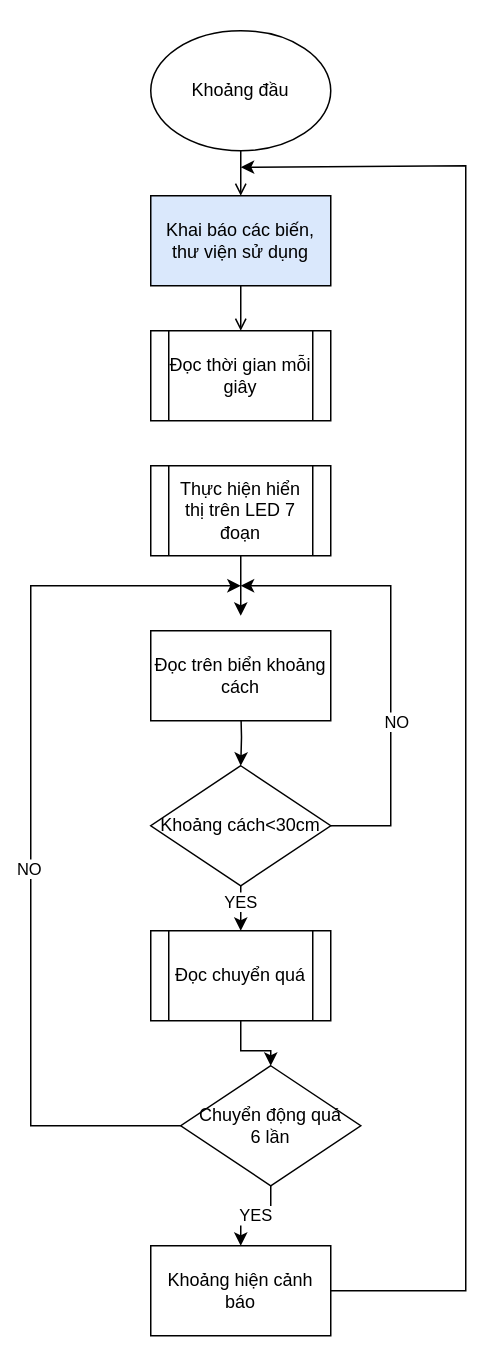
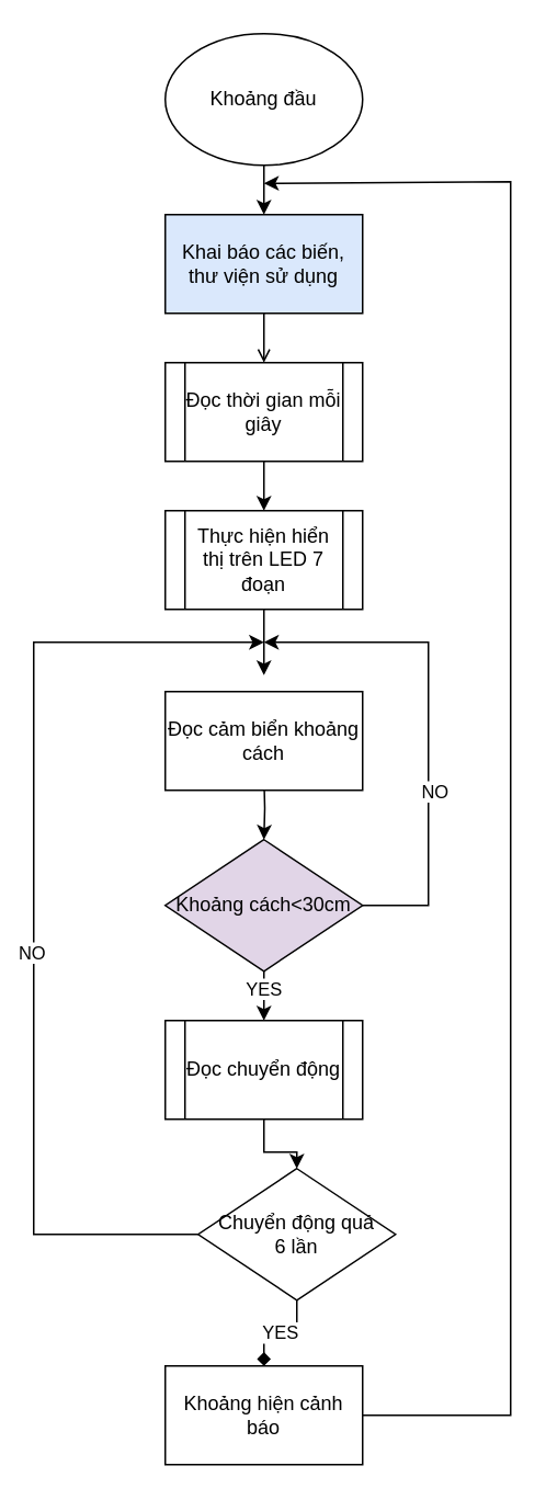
- <mxCell id="2" value="" style="edgeStyle=orthogonalEdgeStyle;rounded=0;orthogonalLoop=1;jettySize=auto;html=1;endArrow=open;" parent="1" source="3" target="5" edge="1"><mxGeometry relative="1" as="geometry" /></mxCell>
+ <mxCell id="2" value="" style="edgeStyle=orthogonalEdgeStyle;rounded=0;orthogonalLoop=1;jettySize=auto;html=1;" parent="1" source="3" target="5" edge="1"><mxGeometry relative="1" as="geometry" /></mxCell>
+ <mxCell id="6" value="" style="edgeStyle=orthogonalEdgeStyle;rounded=0;orthogonalLoop=1;jettySize=auto;html=1;" parent="1" source="7" target="18" edge="1"><mxGeometry relative="1" as="geometry" /></mxCell>
- <mxCell id="24" value="Đọc trên biển khoảng cách" style="rounded=0;whiteSpace=wrap;html=1;" vertex="1" parent="1"><mxGeometry x="100" y="420" width="120" height="60" as="geometry" /></mxCell>
+ <mxCell id="24" value="Đọc cảm biển khoảng cách" style="rounded=0;whiteSpace=wrap;html=1;" vertex="1" parent="1"><mxGeometry x="100" y="420" width="120" height="60" as="geometry" /></mxCell>
- <mxCell id="11" value="Khoảng cách&amp;lt;30cm" style="rhombus;whiteSpace=wrap;html=1;" parent="1" vertex="1"><mxGeometry x="100" y="510" width="120" height="80" as="geometry" /></mxCell>
+ <mxCell id="11" value="Khoảng cách&amp;lt;30cm" style="rhombus;whiteSpace=wrap;html=1;fillColor=#e1d5e7;" parent="1" vertex="1"><mxGeometry x="100" y="510" width="120" height="80" as="geometry" /></mxCell>
- <mxCell id="13" value="Đọc chuyển quá" style="shape=process;whiteSpace=wrap;html=1;backgroundOutline=1;" parent="1" vertex="1"><mxGeometry x="100" y="620" width="120" height="60" as="geometry" /></mxCell>
+ <mxCell id="13" value="Đọc chuyển động" style="shape=process;whiteSpace=wrap;html=1;backgroundOutline=1;" parent="1" vertex="1"><mxGeometry x="100" y="620" width="120" height="60" as="geometry" /></mxCell>
- <mxCell id="14" value="YES" style="edgeStyle=orthogonalEdgeStyle;rounded=0;orthogonalLoop=1;jettySize=auto;html=1;" parent="1" source="15" target="16" edge="1"><mxGeometry relative="1" as="geometry" /></mxCell>
+ <mxCell id="14" value="YES" style="edgeStyle=orthogonalEdgeStyle;rounded=0;orthogonalLoop=1;jettySize=auto;html=1;endArrow=diamond;" parent="1" source="15" target="16" edge="1"><mxGeometry relative="1" as="geometry" /></mxCell>
